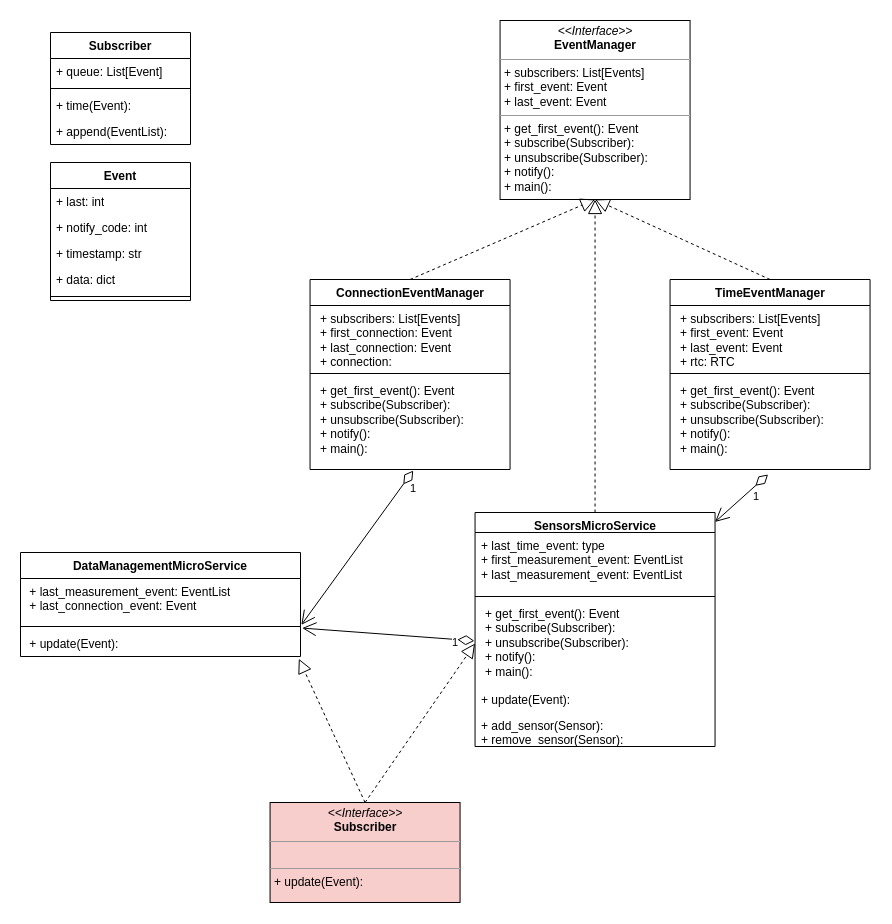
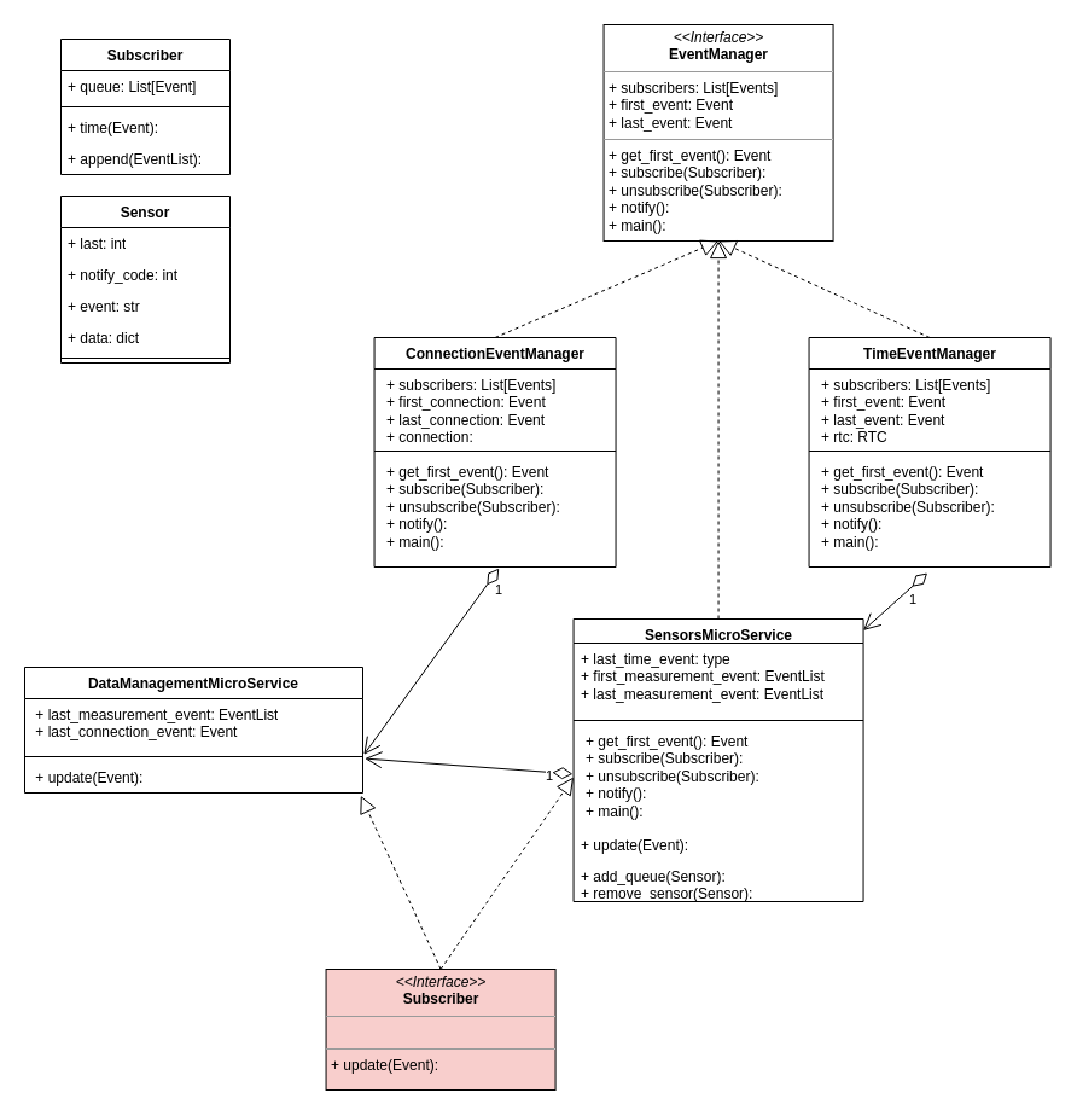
- <mxCell id="8" value="Event" style="swimlane;fontStyle=1;align=center;verticalAlign=top;childLayout=stackLayout;horizontal=1;startSize=26;horizontalStack=0;resizeParent=1;resizeParentMax=0;resizeLast=0;collapsible=1;marginBottom=0;whiteSpace=wrap;html=1;" parent="1" vertex="1"><mxGeometry x="50" y="162" width="140" height="138" as="geometry" /></mxCell>
+ <mxCell id="8" value="Sensor" style="swimlane;fontStyle=1;align=center;verticalAlign=top;childLayout=stackLayout;horizontal=1;startSize=26;horizontalStack=0;resizeParent=1;resizeParentMax=0;resizeLast=0;collapsible=1;marginBottom=0;whiteSpace=wrap;html=1;" parent="1" vertex="1"><mxGeometry x="50" y="162" width="140" height="138" as="geometry" /></mxCell>
- <mxCell id="11" value="+ timestamp: str" style="text;strokeColor=none;fillColor=none;align=left;verticalAlign=top;spacingLeft=4;spacingRight=4;overflow=hidden;rotatable=0;points=[[0,0.5],[1,0.5]];portConstraint=eastwest;whiteSpace=wrap;html=1;" parent="8" vertex="1"><mxGeometry y="78" width="140" height="26" as="geometry" /></mxCell>
+ <mxCell id="11" value="+ event: str" style="text;strokeColor=none;fillColor=none;align=left;verticalAlign=top;spacingLeft=4;spacingRight=4;overflow=hidden;rotatable=0;points=[[0,0.5],[1,0.5]];portConstraint=eastwest;whiteSpace=wrap;html=1;" parent="8" vertex="1"><mxGeometry y="78" width="140" height="26" as="geometry" /></mxCell>
- <mxCell id="30" value="+ add_sensor(Sensor):&amp;nbsp;&lt;br&gt;+ remove_sensor(Sensor):" style="text;strokeColor=none;fillColor=none;align=left;verticalAlign=top;spacingLeft=4;spacingRight=4;overflow=hidden;rotatable=0;points=[[0,0.5],[1,0.5]];portConstraint=eastwest;whiteSpace=wrap;html=1;" parent="25" vertex="1"><mxGeometry y="200" width="240" height="34" as="geometry" /></mxCell>
+ <mxCell id="30" value="+ add_queue(Sensor):&amp;nbsp;&lt;br&gt;+ remove_sensor(Sensor):" style="text;strokeColor=none;fillColor=none;align=left;verticalAlign=top;spacingLeft=4;spacingRight=4;overflow=hidden;rotatable=0;points=[[0,0.5],[1,0.5]];portConstraint=eastwest;whiteSpace=wrap;html=1;" parent="25" vertex="1"><mxGeometry y="200" width="240" height="34" as="geometry" /></mxCell>
